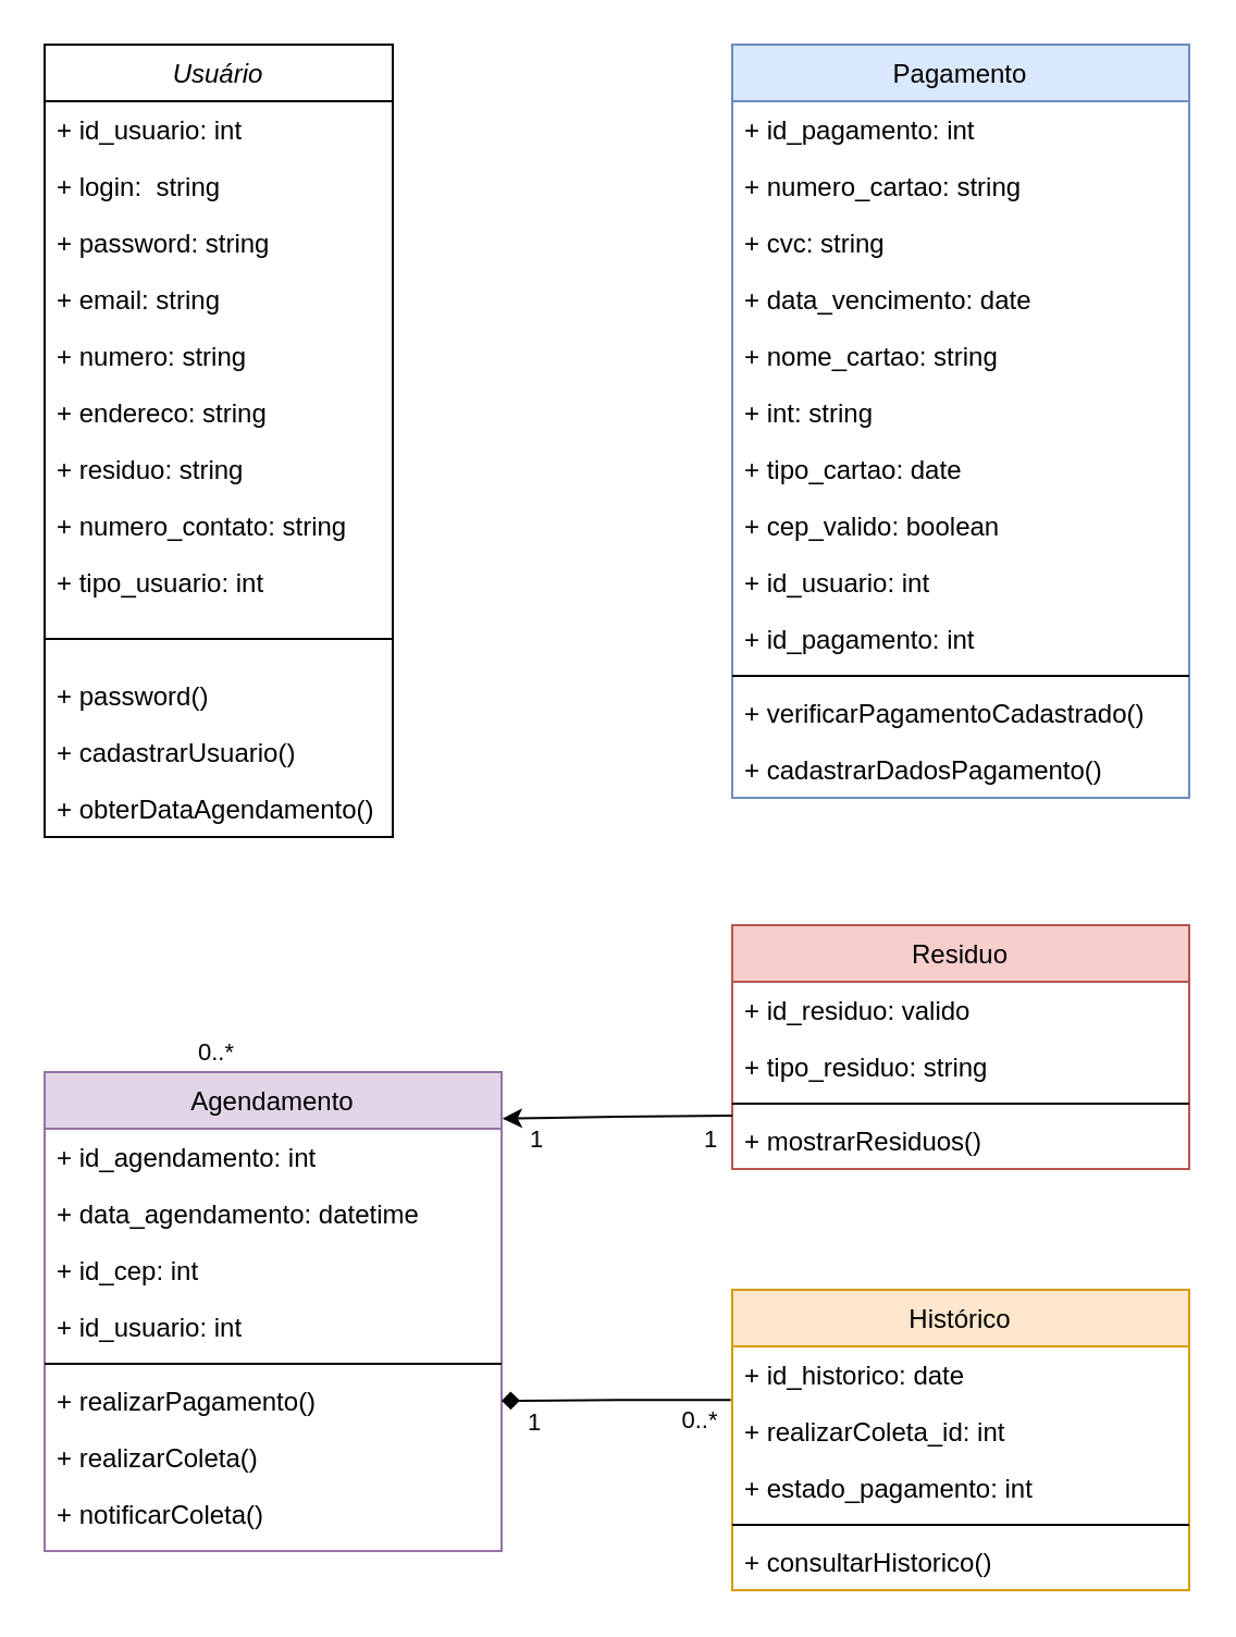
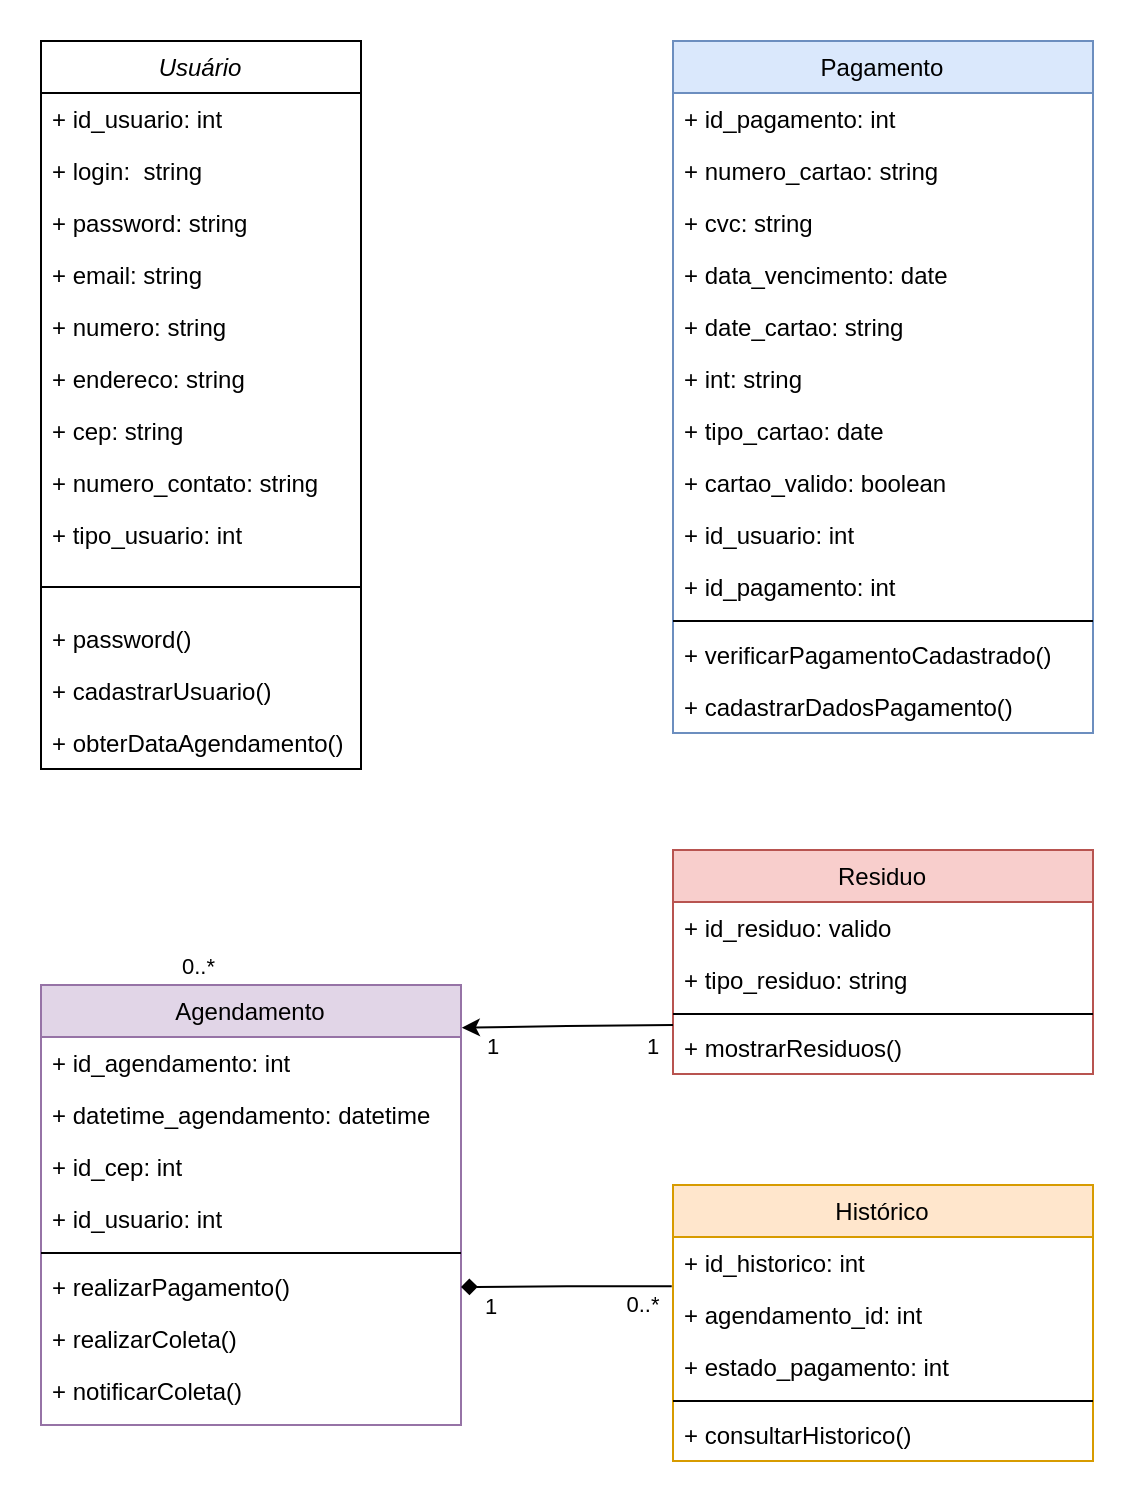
- <mxCell id="21" value="+ nome_cartao: string" style="text;align=left;verticalAlign=top;spacingLeft=4;spacingRight=4;overflow=hidden;rotatable=0;points=[[0,0.5],[1,0.5]];portConstraint=eastwest;" vertex="1" parent="16"><mxGeometry y="130" width="210" height="26" as="geometry" /></mxCell>
+ <mxCell id="21" value="+ date_cartao: string" style="text;align=left;verticalAlign=top;spacingLeft=4;spacingRight=4;overflow=hidden;rotatable=0;points=[[0,0.5],[1,0.5]];portConstraint=eastwest;" vertex="1" parent="16"><mxGeometry y="130" width="210" height="26" as="geometry" /></mxCell>
- <mxCell id="9" value="+ residuo: string" style="text;align=left;verticalAlign=top;spacingLeft=4;spacingRight=4;overflow=hidden;rotatable=0;points=[[0,0.5],[1,0.5]];portConstraint=eastwest;rounded=0;shadow=0;html=0;" vertex="1" parent="2"><mxGeometry y="182" width="160" height="26" as="geometry" /></mxCell>
+ <mxCell id="9" value="+ cep: string" style="text;align=left;verticalAlign=top;spacingLeft=4;spacingRight=4;overflow=hidden;rotatable=0;points=[[0,0.5],[1,0.5]];portConstraint=eastwest;rounded=0;shadow=0;html=0;" vertex="1" parent="2"><mxGeometry y="182" width="160" height="26" as="geometry" /></mxCell>
- <mxCell id="24" value="+ cep_valido: boolean" style="text;align=left;verticalAlign=top;spacingLeft=4;spacingRight=4;overflow=hidden;rotatable=0;points=[[0,0.5],[1,0.5]];portConstraint=eastwest;" vertex="1" parent="16"><mxGeometry y="208" width="210" height="26" as="geometry" /></mxCell>
+ <mxCell id="24" value="+ cartao_valido: boolean" style="text;align=left;verticalAlign=top;spacingLeft=4;spacingRight=4;overflow=hidden;rotatable=0;points=[[0,0.5],[1,0.5]];portConstraint=eastwest;" vertex="1" parent="16"><mxGeometry y="208" width="210" height="26" as="geometry" /></mxCell>
- <mxCell id="32" value="+ data_agendamento: datetime" style="text;align=left;verticalAlign=top;spacingLeft=4;spacingRight=4;overflow=hidden;rotatable=0;points=[[0,0.5],[1,0.5]];portConstraint=eastwest;" vertex="1" parent="30"><mxGeometry y="52" width="210" height="26" as="geometry" /></mxCell>
+ <mxCell id="32" value="+ datetime_agendamento: datetime" style="text;align=left;verticalAlign=top;spacingLeft=4;spacingRight=4;overflow=hidden;rotatable=0;points=[[0,0.5],[1,0.5]];portConstraint=eastwest;" vertex="1" parent="30"><mxGeometry y="52" width="210" height="26" as="geometry" /></mxCell>
- <mxCell id="48" value="+ id_historico: date" style="text;align=left;verticalAlign=top;spacingLeft=4;spacingRight=4;overflow=hidden;rotatable=0;points=[[0,0.5],[1,0.5]];portConstraint=eastwest;" vertex="1" parent="47"><mxGeometry y="26" width="210" height="26" as="geometry" /></mxCell>
+ <mxCell id="48" value="+ id_historico: int" style="text;align=left;verticalAlign=top;spacingLeft=4;spacingRight=4;overflow=hidden;rotatable=0;points=[[0,0.5],[1,0.5]];portConstraint=eastwest;" vertex="1" parent="47"><mxGeometry y="26" width="210" height="26" as="geometry" /></mxCell>
- <mxCell id="49" value="+ realizarColeta_id: int" style="text;align=left;verticalAlign=top;spacingLeft=4;spacingRight=4;overflow=hidden;rotatable=0;points=[[0,0.5],[1,0.5]];portConstraint=eastwest;" vertex="1" parent="47"><mxGeometry y="52" width="210" height="26" as="geometry" /></mxCell>
+ <mxCell id="49" value="+ agendamento_id: int" style="text;align=left;verticalAlign=top;spacingLeft=4;spacingRight=4;overflow=hidden;rotatable=0;points=[[0,0.5],[1,0.5]];portConstraint=eastwest;" vertex="1" parent="47"><mxGeometry y="52" width="210" height="26" as="geometry" /></mxCell>
